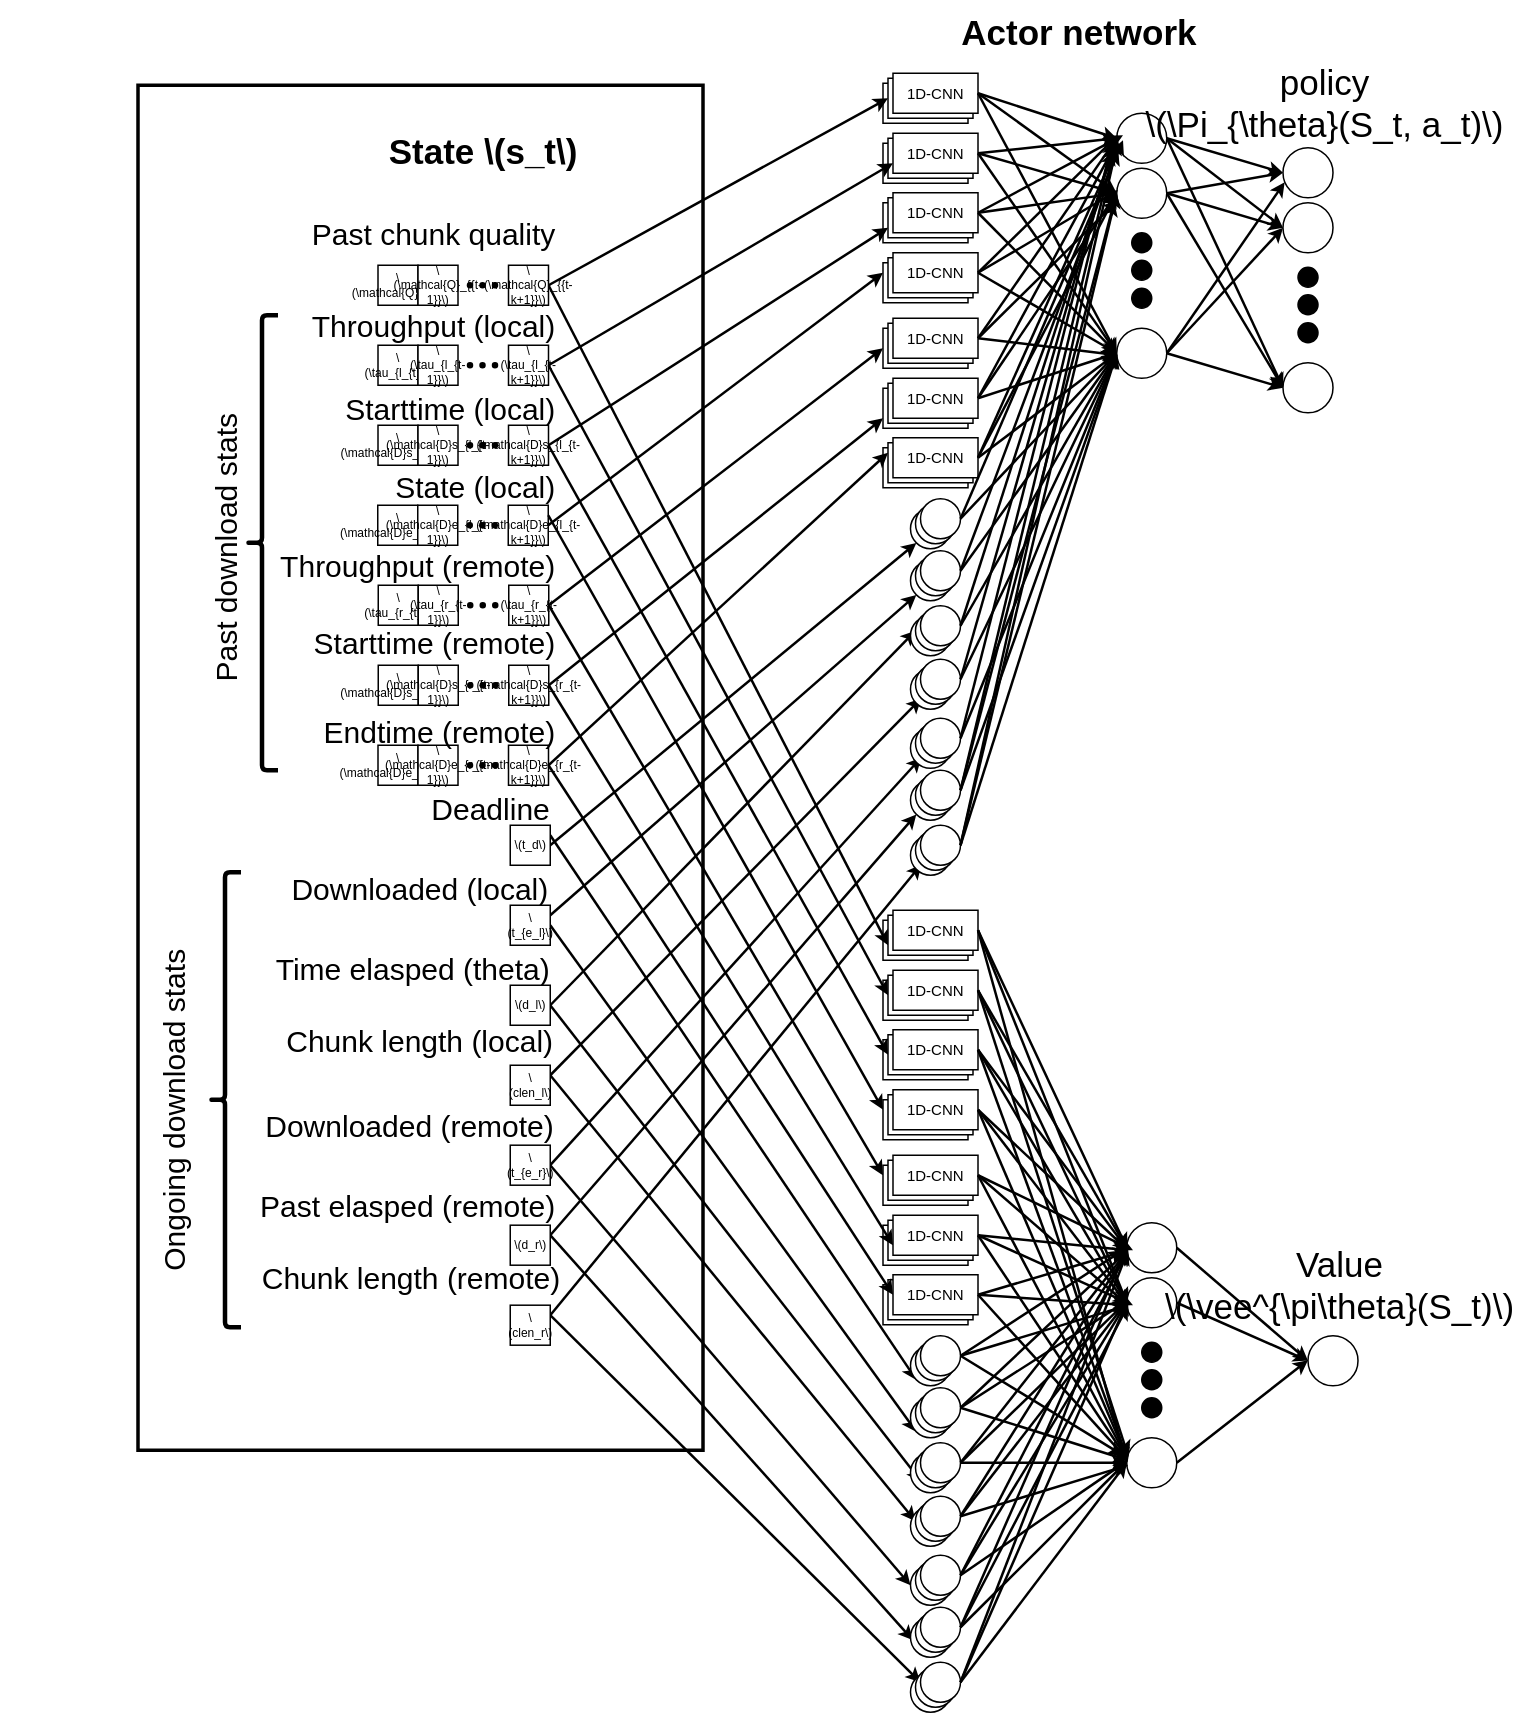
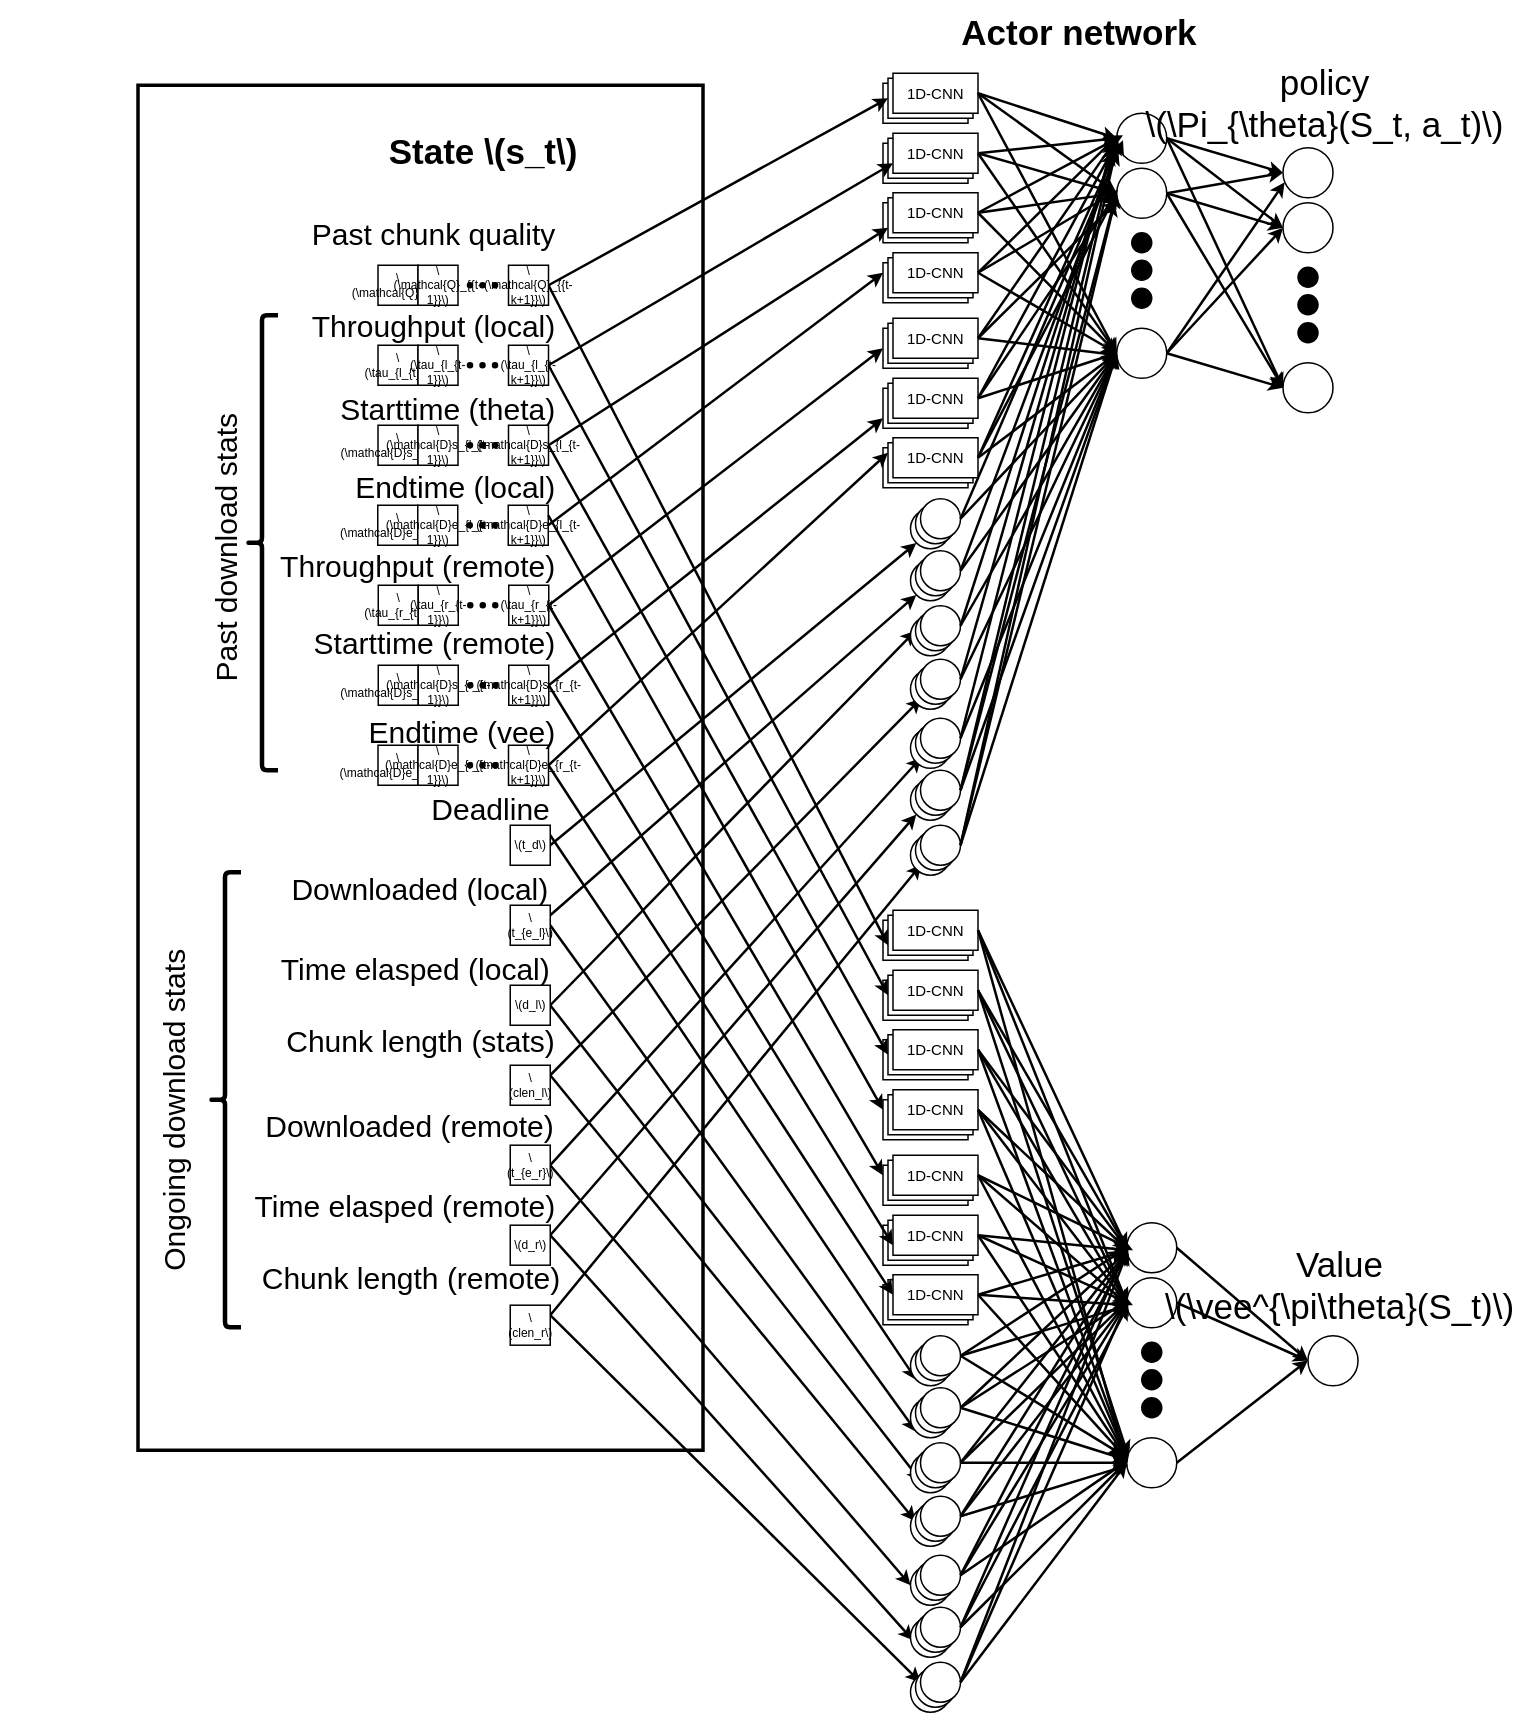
- <mxCell id="312" value="Starttime (local)" style="text;html=1;resizable=0;points=[];autosize=1;align=right;verticalAlign=top;spacingTop=-4;fontSize=60;" parent="1" vertex="1"><mxGeometry x="670.5" y="781" width="440" height="70" as="geometry" /></mxCell>
+ <mxCell id="312" value="Starttime (theta)" style="text;html=1;resizable=0;points=[];autosize=1;align=right;verticalAlign=top;spacingTop=-4;fontSize=60;" parent="1" vertex="1"><mxGeometry x="670.5" y="781" width="440" height="70" as="geometry" /></mxCell>
- <mxCell id="313" value="State (local)" style="text;html=1;resizable=0;points=[];autosize=1;align=right;verticalAlign=top;spacingTop=-4;fontSize=60;" parent="1" vertex="1"><mxGeometry x="700.5" y="936" width="410" height="70" as="geometry" /></mxCell>
+ <mxCell id="313" value="Endtime (local)" style="text;html=1;resizable=0;points=[];autosize=1;align=right;verticalAlign=top;spacingTop=-4;fontSize=60;" parent="1" vertex="1"><mxGeometry x="700.5" y="936" width="410" height="70" as="geometry" /></mxCell>
- <mxCell id="316" value="Endtime (remote)" style="text;html=1;resizable=0;points=[];autosize=1;align=right;verticalAlign=top;spacingTop=-4;fontSize=60;" parent="1" vertex="1"><mxGeometry x="640.5" y="1426" width="470" height="70" as="geometry" /></mxCell>
+ <mxCell id="316" value="Endtime (vee)" style="text;html=1;resizable=0;points=[];autosize=1;align=right;verticalAlign=top;spacingTop=-4;fontSize=60;" parent="1" vertex="1"><mxGeometry x="640.5" y="1426" width="470" height="70" as="geometry" /></mxCell>
- <mxCell id="319" value="Time elasped (theta)" style="text;html=1;resizable=0;points=[];autosize=1;align=right;verticalAlign=top;spacingTop=-4;fontSize=60;" parent="1" vertex="1"><mxGeometry x="549.5" y="1900" width="550" height="70" as="geometry" /></mxCell>
+ <mxCell id="319" value="Time elasped (local)" style="text;html=1;resizable=0;points=[];autosize=1;align=right;verticalAlign=top;spacingTop=-4;fontSize=60;" parent="1" vertex="1"><mxGeometry x="549.5" y="1900" width="550" height="70" as="geometry" /></mxCell>
- <mxCell id="320" value="Chunk length (local)" style="text;html=1;fontSize=60;" parent="1" vertex="1"><mxGeometry x="569.5" y="2040" width="560" height="90" as="geometry" /></mxCell>
+ <mxCell id="320" value="Chunk length (stats)" style="text;html=1;fontSize=60;" parent="1" vertex="1"><mxGeometry x="569.5" y="2040" width="560" height="90" as="geometry" /></mxCell>
- <mxCell id="322" value="Past elasped (remote)" style="text;html=1;resizable=0;points=[];autosize=1;align=right;verticalAlign=top;spacingTop=-4;fontSize=60;" parent="1" vertex="1"><mxGeometry x="500.5" y="2375" width="610" height="70" as="geometry" /></mxCell>
+ <mxCell id="322" value="Time elasped (remote)" style="text;html=1;resizable=0;points=[];autosize=1;align=right;verticalAlign=top;spacingTop=-4;fontSize=60;" parent="1" vertex="1"><mxGeometry x="500.5" y="2375" width="610" height="70" as="geometry" /></mxCell>
